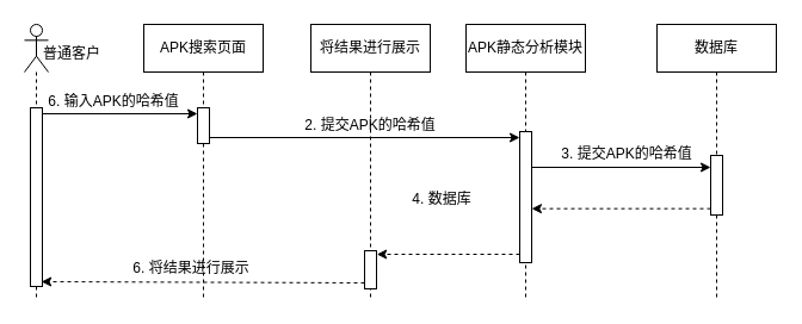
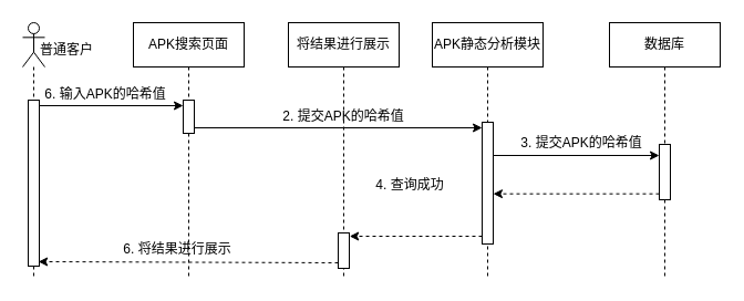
- <mxCell id="19" value="4. 数据库" style="text;html=1;align=center;verticalAlign=middle;whiteSpace=wrap;rounded=0;" vertex="1" parent="1"><mxGeometry x="310" y="152" width="120" height="30" as="geometry" /></mxCell>
+ <mxCell id="19" value="4. 查询成功" style="text;html=1;align=center;verticalAlign=middle;whiteSpace=wrap;rounded=0;" vertex="1" parent="1"><mxGeometry x="310" y="152" width="120" height="30" as="geometry" /></mxCell>
